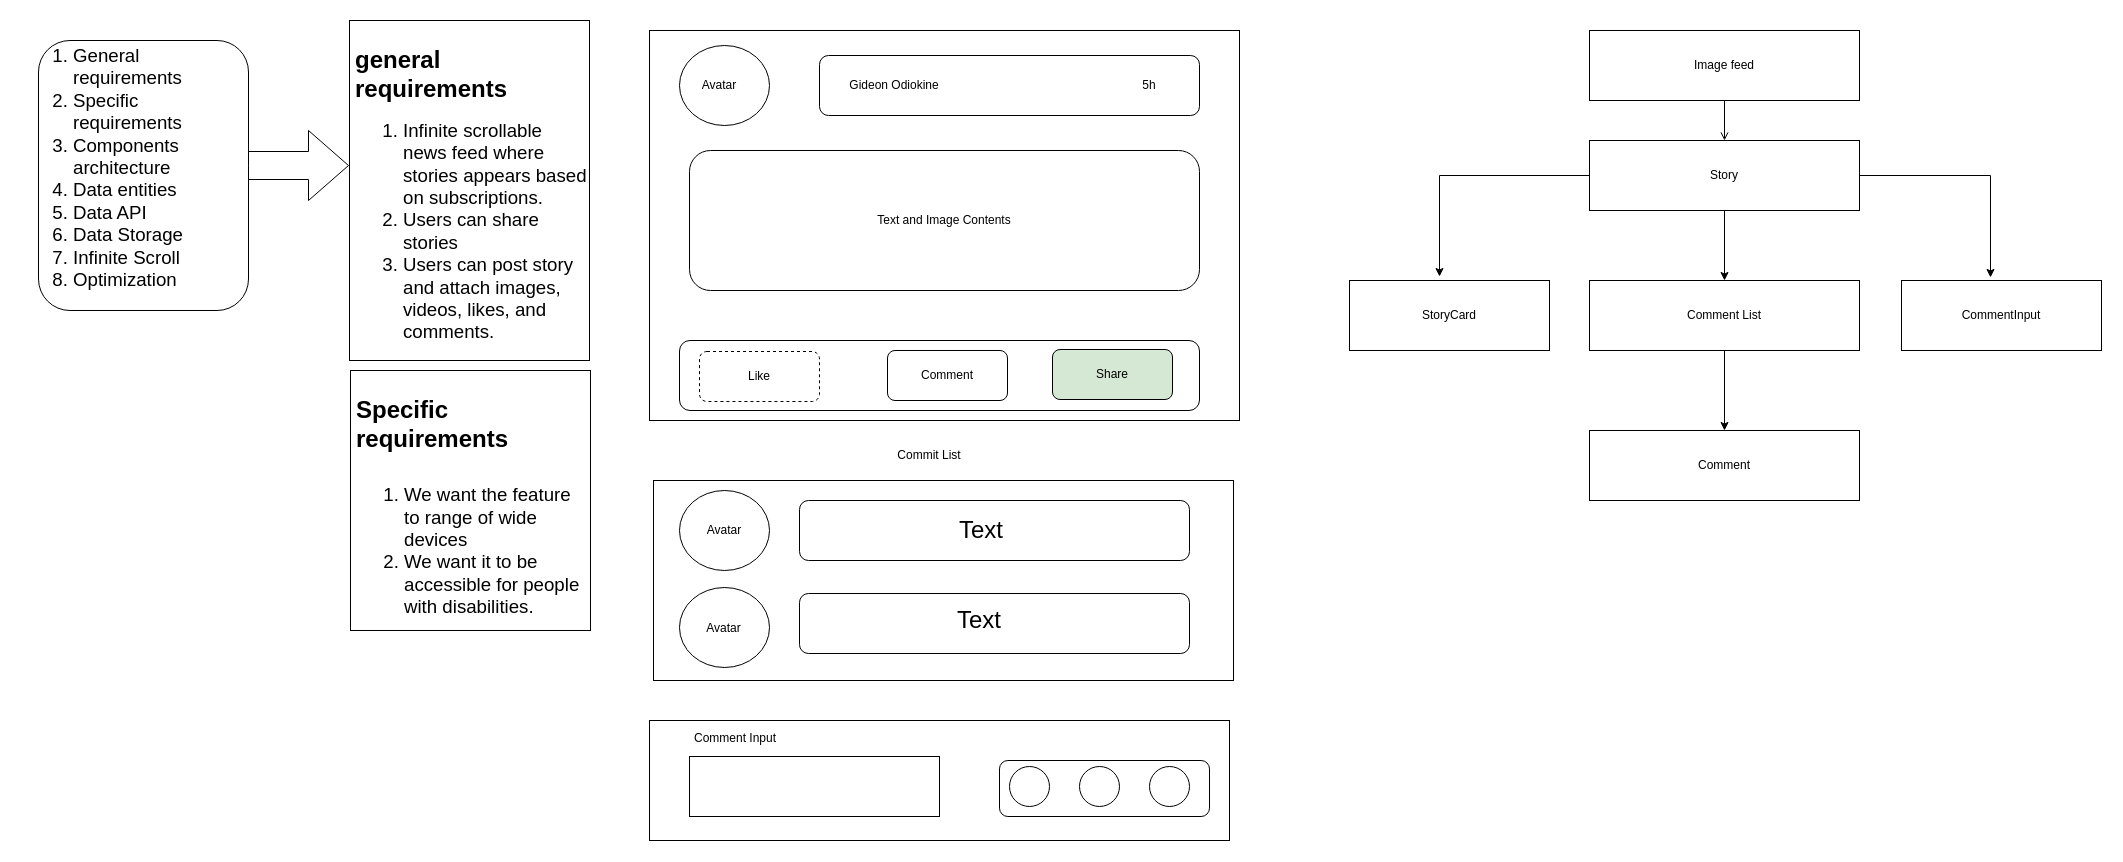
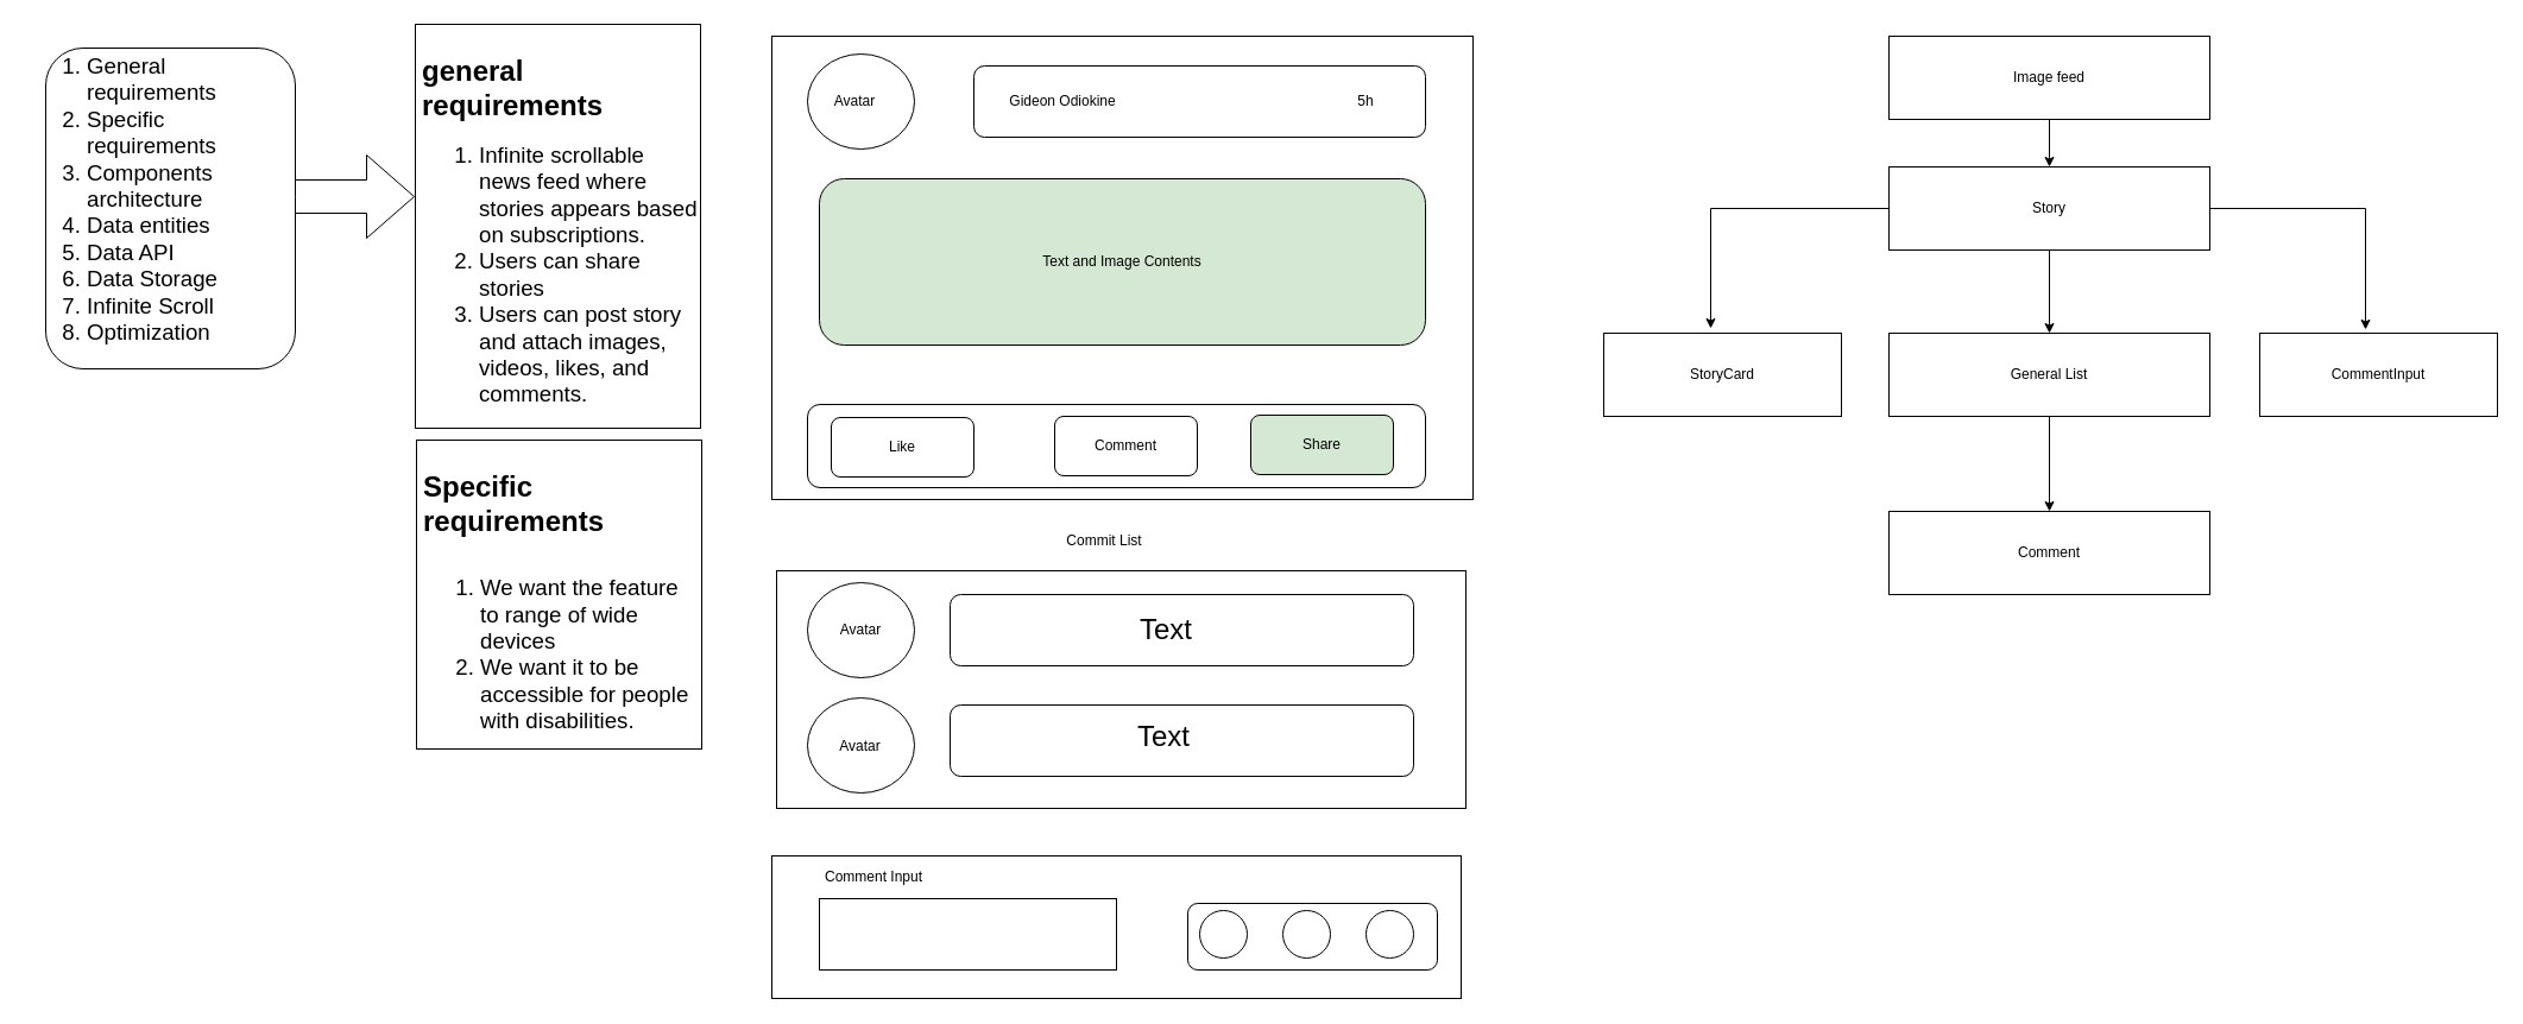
- <mxCell id="14" style="edgeStyle=orthogonalEdgeStyle;rounded=0;orthogonalLoop=1;jettySize=auto;html=1;entryX=0.5;entryY=0;entryDx=0;entryDy=0;endArrow=open;" edge="1" parent="11" source="12" target="13"><mxGeometry relative="1" as="geometry" /></mxCell>
+ <mxCell id="14" style="edgeStyle=orthogonalEdgeStyle;rounded=0;orthogonalLoop=1;jettySize=auto;html=1;entryX=0.5;entryY=0;entryDx=0;entryDy=0;" edge="1" parent="11" source="12" target="13"><mxGeometry relative="1" as="geometry" /></mxCell>
- <mxCell id="31" value="Text and Image Contents" style="rounded=1;whiteSpace=wrap;html=1;" vertex="1" parent="24"><mxGeometry x="40" y="120" width="510" height="140" as="geometry" /></mxCell>
+ <mxCell id="31" value="Text and Image Contents" style="rounded=1;whiteSpace=wrap;html=1;fillColor=#d5e8d4;" vertex="1" parent="24"><mxGeometry x="40" y="120" width="510" height="140" as="geometry" /></mxCell>
- <mxCell id="15" value="Comment List" style="rounded=0;whiteSpace=wrap;html=1;" vertex="1" parent="11"><mxGeometry x="240" y="250" width="270" height="70" as="geometry" /></mxCell>
+ <mxCell id="15" value="General List" style="rounded=0;whiteSpace=wrap;html=1;" vertex="1" parent="11"><mxGeometry x="240" y="250" width="270" height="70" as="geometry" /></mxCell>
- <mxCell id="33" value="Like" style="rounded=1;whiteSpace=wrap;html=1;dashed=1;" vertex="1" parent="24"><mxGeometry x="50" y="321" width="120" height="50" as="geometry" /></mxCell>
+ <mxCell id="33" value="Like" style="rounded=1;whiteSpace=wrap;html=1;" vertex="1" parent="24"><mxGeometry x="50" y="321" width="120" height="50" as="geometry" /></mxCell>
